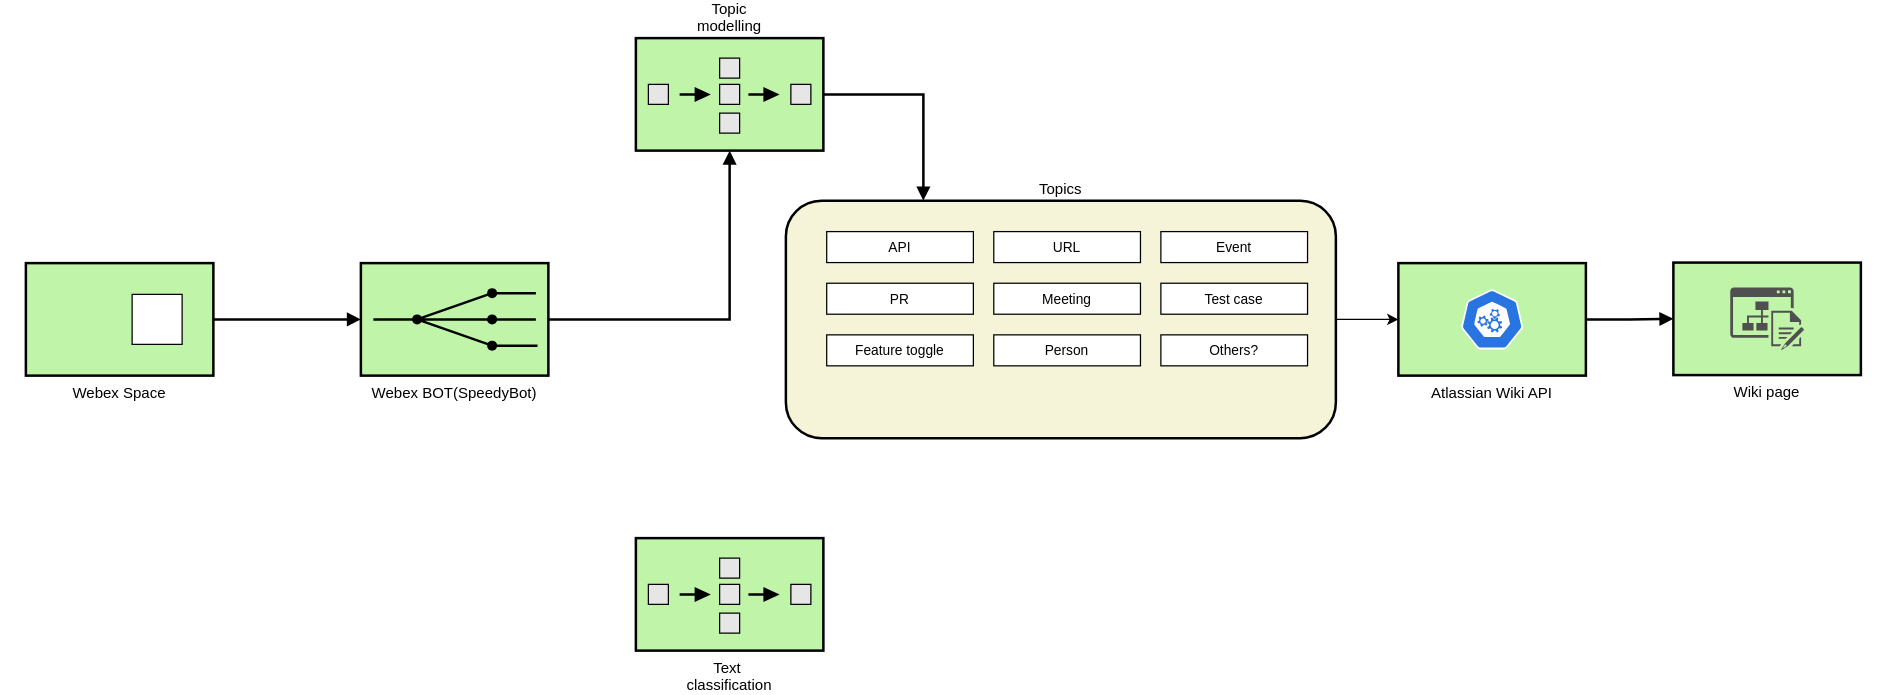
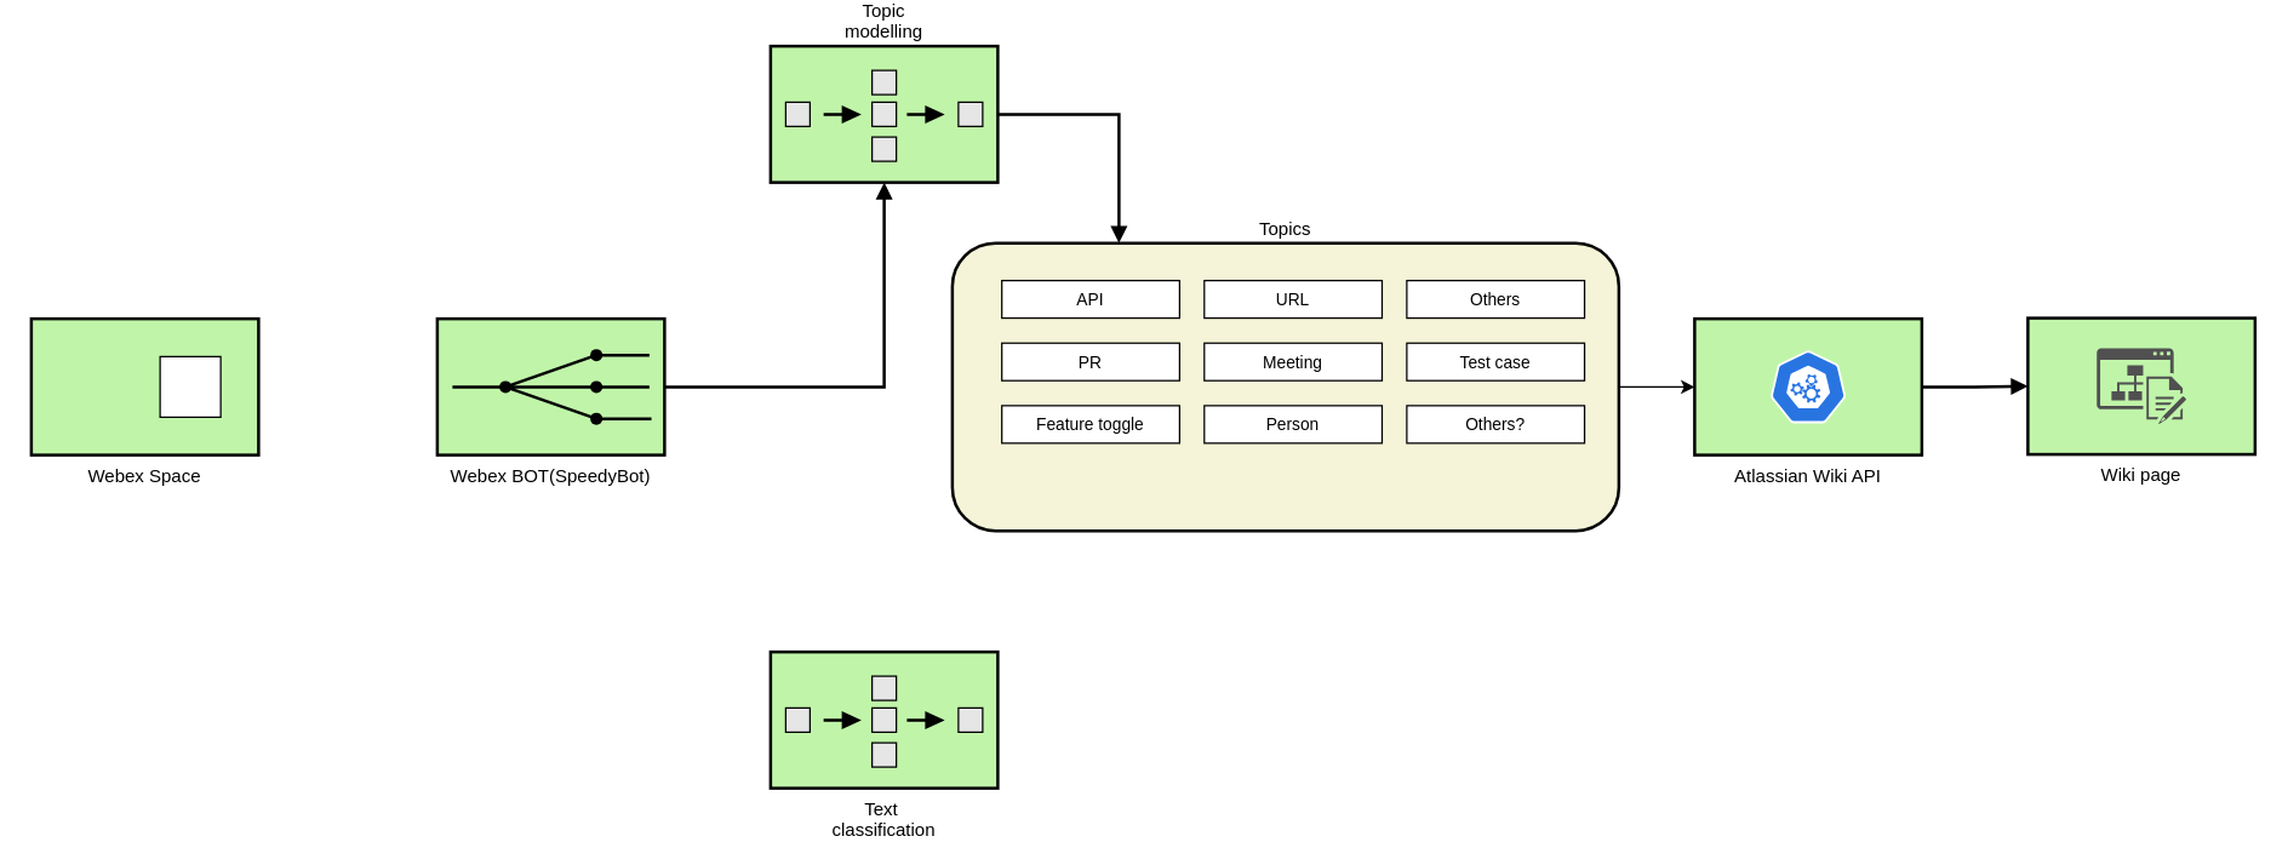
- <mxCell id="14" value="Event" style="strokeWidth=1;dashed=0;align=center;fontSize=11;shape=rect;fillColor=#ffffff;strokeColor=#000000;" vertex="1" parent="11"><mxGeometry x="300.0" y="24.783" width="117.34" height="24.783" as="geometry" /></mxCell>
+ <mxCell id="14" value="Others" style="strokeWidth=1;dashed=0;align=center;fontSize=11;shape=rect;fillColor=#ffffff;strokeColor=#000000;" vertex="1" parent="11"><mxGeometry x="300.0" y="24.783" width="117.34" height="24.783" as="geometry" /></mxCell>
- <mxCell id="4" style="edgeStyle=orthogonalEdgeStyle;rounded=0;html=1;endArrow=block;endFill=1;jettySize=auto;orthogonalLoop=1;strokeWidth=2;startArrow=none;startFill=0;entryX=0;entryY=0.5;entryDx=0;entryDy=0;entryPerimeter=0;" parent="1" source="5" target="3" edge="1"><mxGeometry relative="1" as="geometry"><mxPoint x="230" y="245" as="targetPoint" /></mxGeometry></mxCell>
